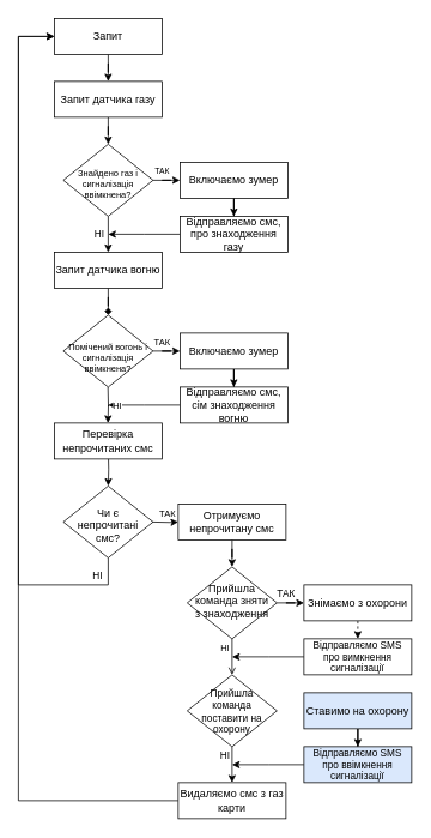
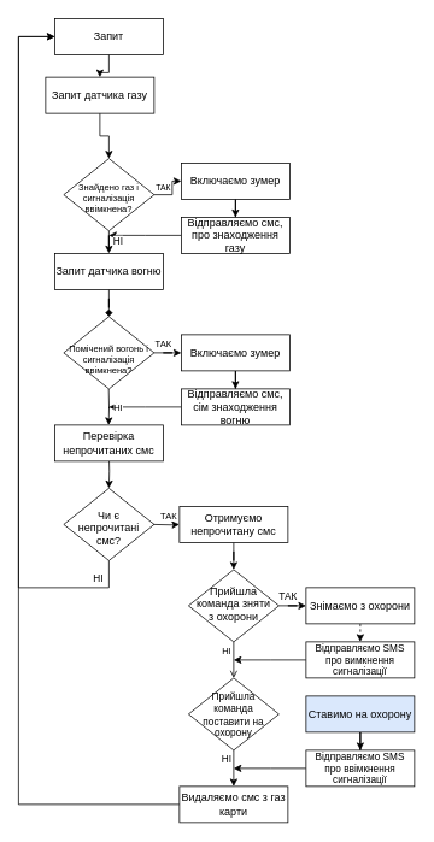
- <mxCell id="3" value="&lt;span&gt;Запит датчика газу&lt;/span&gt;" style="rounded=0;whiteSpace=wrap;html=1;" parent="1" vertex="1"><mxGeometry x="60" y="90" width="120" height="40" as="geometry" /></mxCell>
+ <mxCell id="3" value="&lt;span&gt;Запит датчика газу&lt;/span&gt;" style="rounded=0;whiteSpace=wrap;html=1;" parent="1" vertex="1"><mxGeometry x="50" y="85" width="120" height="40" as="geometry" /></mxCell>
- <mxCell id="29" value="&lt;span style=&quot;font-size: 10px&quot;&gt;Знайдено газ і сигналізація ввімкнена?&lt;/span&gt;" style="rhombus;whiteSpace=wrap;html=1;shadow=0;fontFamily=Helvetica;fontSize=10;align=center;strokeWidth=1;spacing=6;spacingTop=7;" parent="1" vertex="1"><mxGeometry x="70" y="160" width="100" height="80" as="geometry" /></mxCell>
+ <mxCell id="29" value="&lt;span style=&quot;font-size: 10px&quot;&gt;Знайдено газ і сигналізація ввімкнена?&lt;/span&gt;" style="rhombus;whiteSpace=wrap;html=1;shadow=0;fontFamily=Helvetica;fontSize=10;align=center;strokeWidth=1;spacing=6;spacingTop=7;" parent="1" vertex="1"><mxGeometry x="70" y="175" width="100" height="80" as="geometry" /></mxCell>
- <mxCell id="20" value="Прийшла команда зняти з знаходження" style="rhombus;whiteSpace=wrap;html=1;shadow=0;fontFamily=Helvetica;fontSize=12;align=center;strokeWidth=1;spacing=6;spacingTop=-4;" parent="1" vertex="1"><mxGeometry x="208" y="630" width="100" height="80" as="geometry" /></mxCell>
+ <mxCell id="20" value="Прийшла команда зняти з охорони" style="rhombus;whiteSpace=wrap;html=1;shadow=0;fontFamily=Helvetica;fontSize=12;align=center;strokeWidth=1;spacing=6;spacingTop=-4;" parent="1" vertex="1"><mxGeometry x="208" y="630" width="100" height="80" as="geometry" /></mxCell>
- <mxCell id="37" value="Відправляємо SMS про ввімкнення сигналізації" style="rounded=0;whiteSpace=wrap;html=1;fontSize=11;fillColor=#dae8fc;" parent="1" vertex="1"><mxGeometry x="338" y="830" width="120" height="40" as="geometry" /></mxCell>
+ <mxCell id="37" value="Відправляємо SMS про ввімкнення сигналізації" style="rounded=0;whiteSpace=wrap;html=1;fontSize=11;" parent="1" vertex="1"><mxGeometry x="338" y="830" width="120" height="40" as="geometry" /></mxCell>
